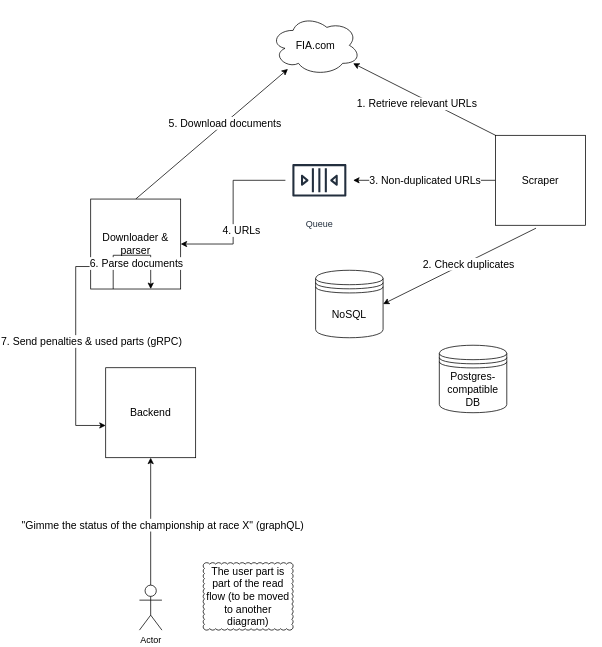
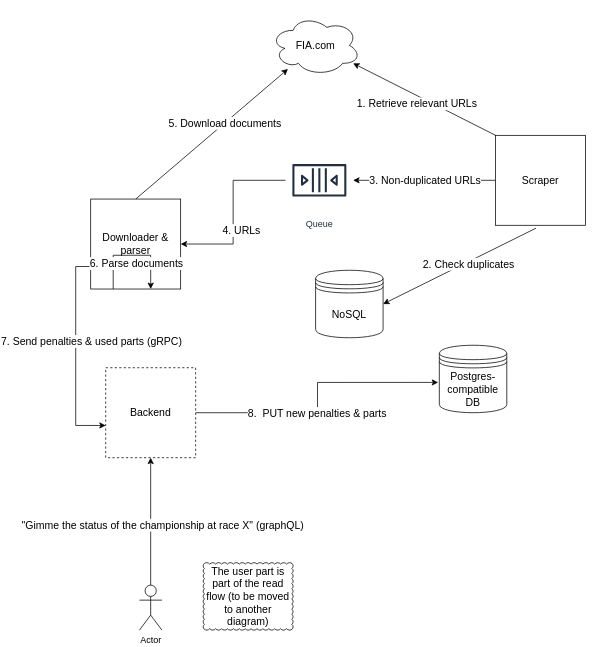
+ <mxCell id="21" style="edgeStyle=orthogonalEdgeStyle;rounded=0;orthogonalLoop=1;jettySize=auto;html=1;exitX=1;exitY=0.5;exitDx=0;exitDy=0;entryX=-0.017;entryY=0.551;entryDx=0;entryDy=0;entryPerimeter=0;" parent="1" source="23" target="24" edge="1"><mxGeometry relative="1" as="geometry" /></mxCell>
+ <mxCell id="22" value="&lt;font style=&quot;font-size: 14px;&quot;&gt;8.&amp;nbsp; PUT new penalties &amp;amp; parts&lt;br&gt;&lt;/font&gt;" style="edgeLabel;html=1;align=center;verticalAlign=middle;resizable=0;points=[];" parent="21" vertex="1" connectable="0"><mxGeometry x="-0.117" relative="1" as="geometry"><mxPoint as="offset" /></mxGeometry></mxCell>
- <mxCell id="23" value="&lt;font style=&quot;font-size: 14px;&quot;&gt;Backend&lt;/font&gt;" style="whiteSpace=wrap;html=1;aspect=fixed;" parent="1" vertex="1"><mxGeometry x="40" y="490" width="120" height="120" as="geometry" /></mxCell>
+ <mxCell id="23" value="&lt;font style=&quot;font-size: 14px;&quot;&gt;Backend&lt;/font&gt;" style="whiteSpace=wrap;html=1;aspect=fixed;dashed=1;" parent="1" vertex="1"><mxGeometry x="40" y="490" width="120" height="120" as="geometry" /></mxCell>
